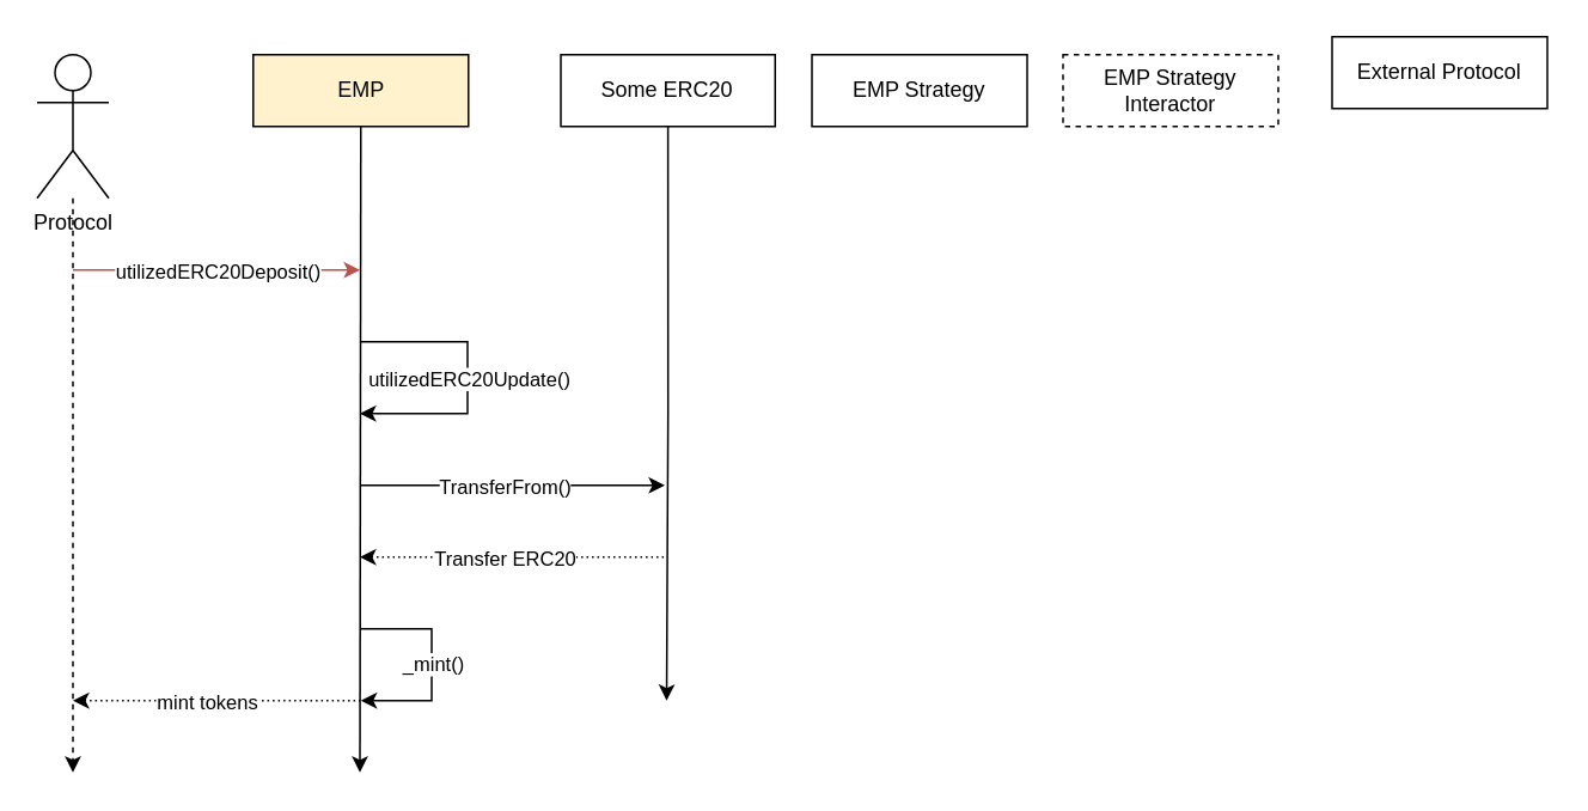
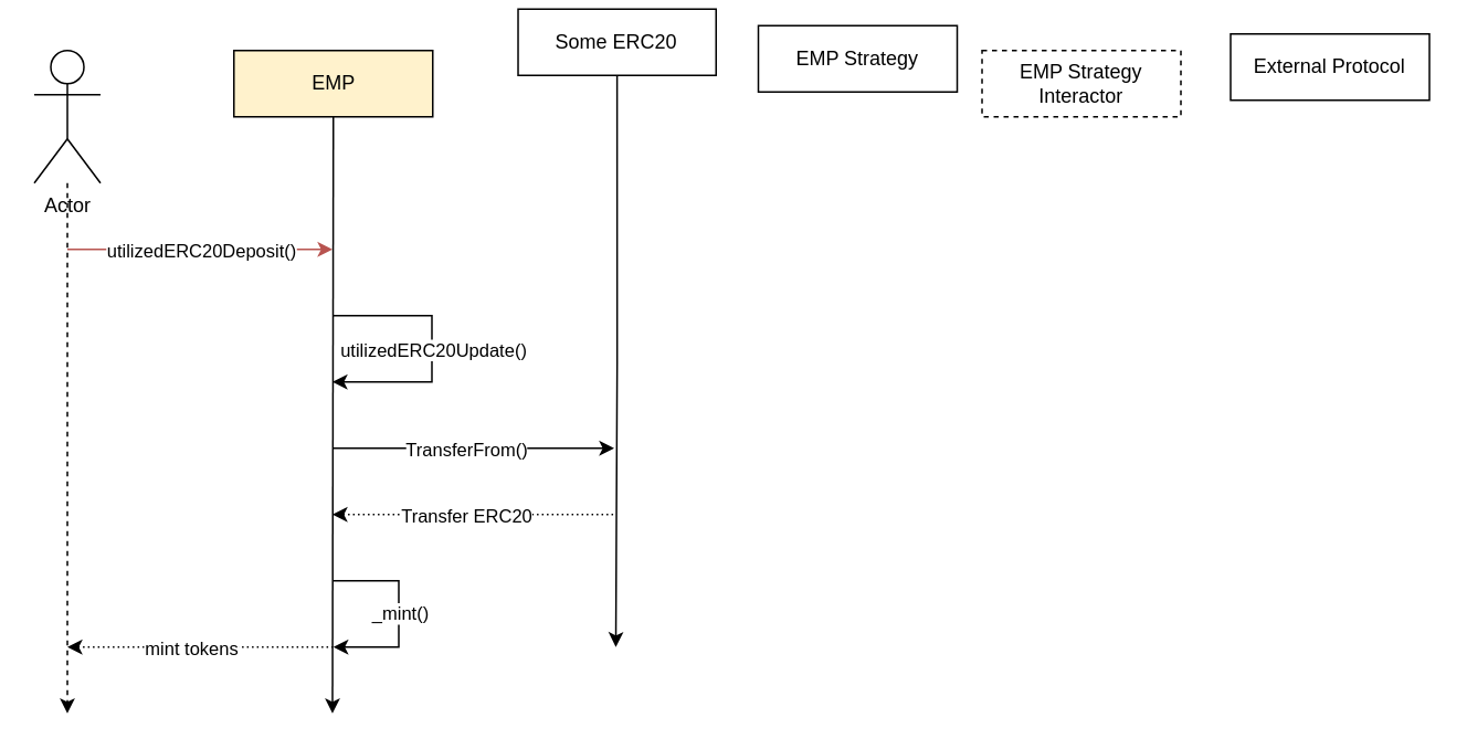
- <mxCell id="12" value="Some ERC20" style="rounded=0;whiteSpace=wrap;html=1;" vertex="1" parent="1"><mxGeometry x="312.01" y="30" width="119.49" height="40" as="geometry" /></mxCell>
+ <mxCell id="12" value="Some ERC20" style="rounded=0;whiteSpace=wrap;html=1;" vertex="1" parent="1"><mxGeometry x="312.01" y="5" width="119.49" height="40" as="geometry" /></mxCell>
- <mxCell id="4" value="EMP Strategy" style="rounded=0;whiteSpace=wrap;html=1;" vertex="1" parent="1"><mxGeometry x="452.01" y="30" width="120" height="40" as="geometry" /></mxCell>
+ <mxCell id="4" value="EMP Strategy" style="rounded=0;whiteSpace=wrap;html=1;" vertex="1" parent="1"><mxGeometry x="457.01" y="15" width="120" height="40" as="geometry" /></mxCell>
- <mxCell id="10" value="Protocol" style="shape=umlActor;verticalLabelPosition=bottom;verticalAlign=top;html=1;outlineConnect=0;" vertex="1" parent="1"><mxGeometry x="20" y="30" width="40" height="80" as="geometry" /></mxCell>
+ <mxCell id="10" value="Actor" style="shape=umlActor;verticalLabelPosition=bottom;verticalAlign=top;html=1;outlineConnect=0;" vertex="1" parent="1"><mxGeometry x="20" y="30" width="40" height="80" as="geometry" /></mxCell>
